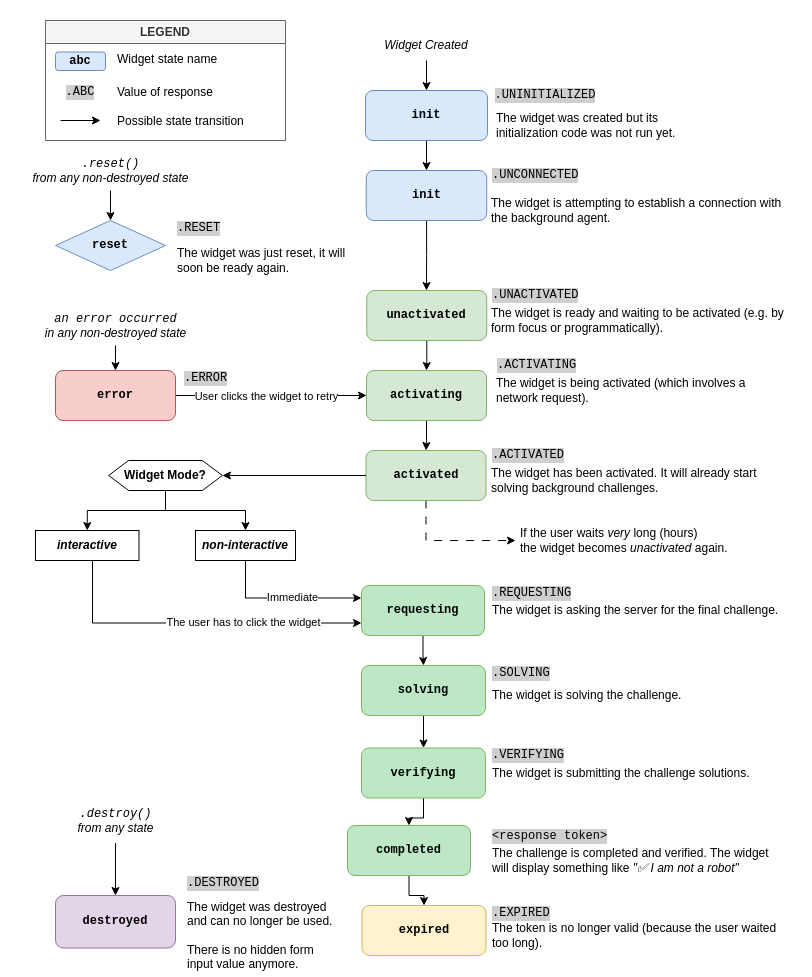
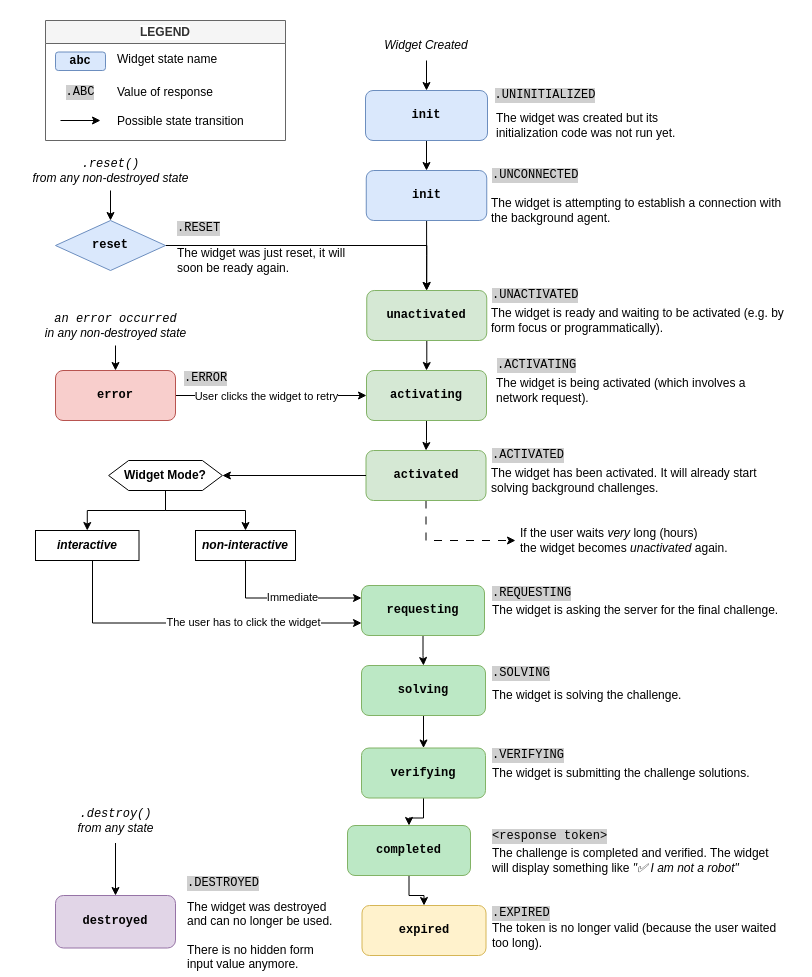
+ <mxCell id="2" style="edgeStyle=orthogonalEdgeStyle;rounded=0;orthogonalLoop=1;jettySize=auto;html=1;entryX=0.5;entryY=0;entryDx=0;entryDy=0;" parent="1" source="3" target="9" edge="1"><mxGeometry relative="1" as="geometry"><Array as="points"><mxPoint x="426" y="245" /><mxPoint x="426" y="290" /></Array></mxGeometry></mxCell>
